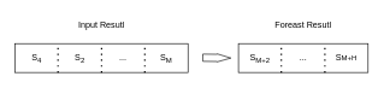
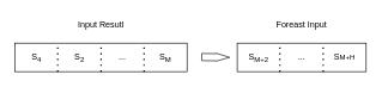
- <mxCell id="18" value="Foreast Resutl" style="text;html=1;strokeColor=none;fillColor=none;align=center;verticalAlign=middle;whiteSpace=wrap;rounded=0;" vertex="1" parent="1"><mxGeometry x="370" y="20" width="100" height="30" as="geometry" /></mxCell>
+ <mxCell id="18" value="Foreast Input" style="text;html=1;strokeColor=none;fillColor=none;align=center;verticalAlign=middle;whiteSpace=wrap;rounded=0;" vertex="1" parent="1"><mxGeometry x="370" y="20" width="100" height="30" as="geometry" /></mxCell>
